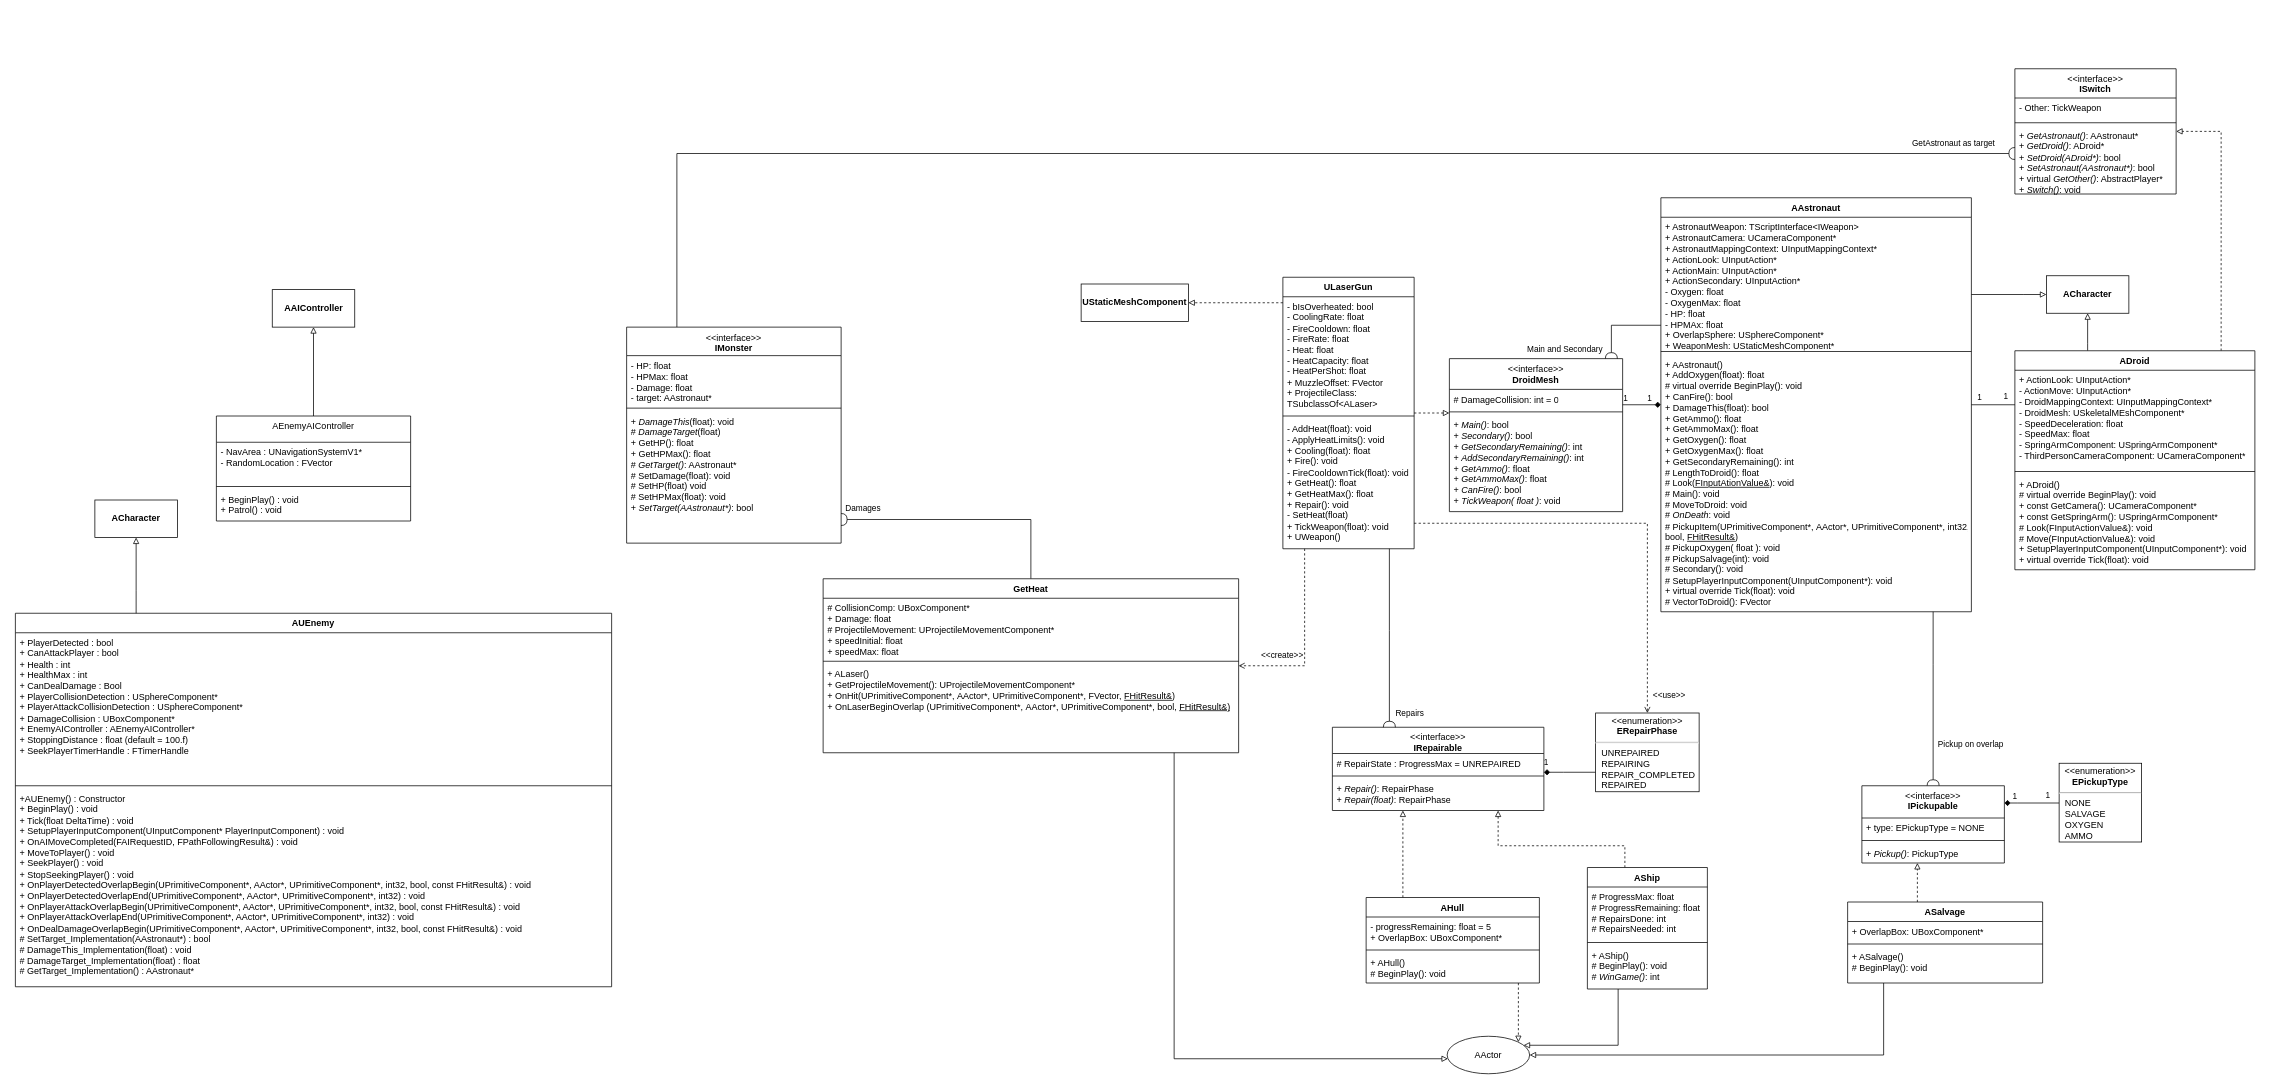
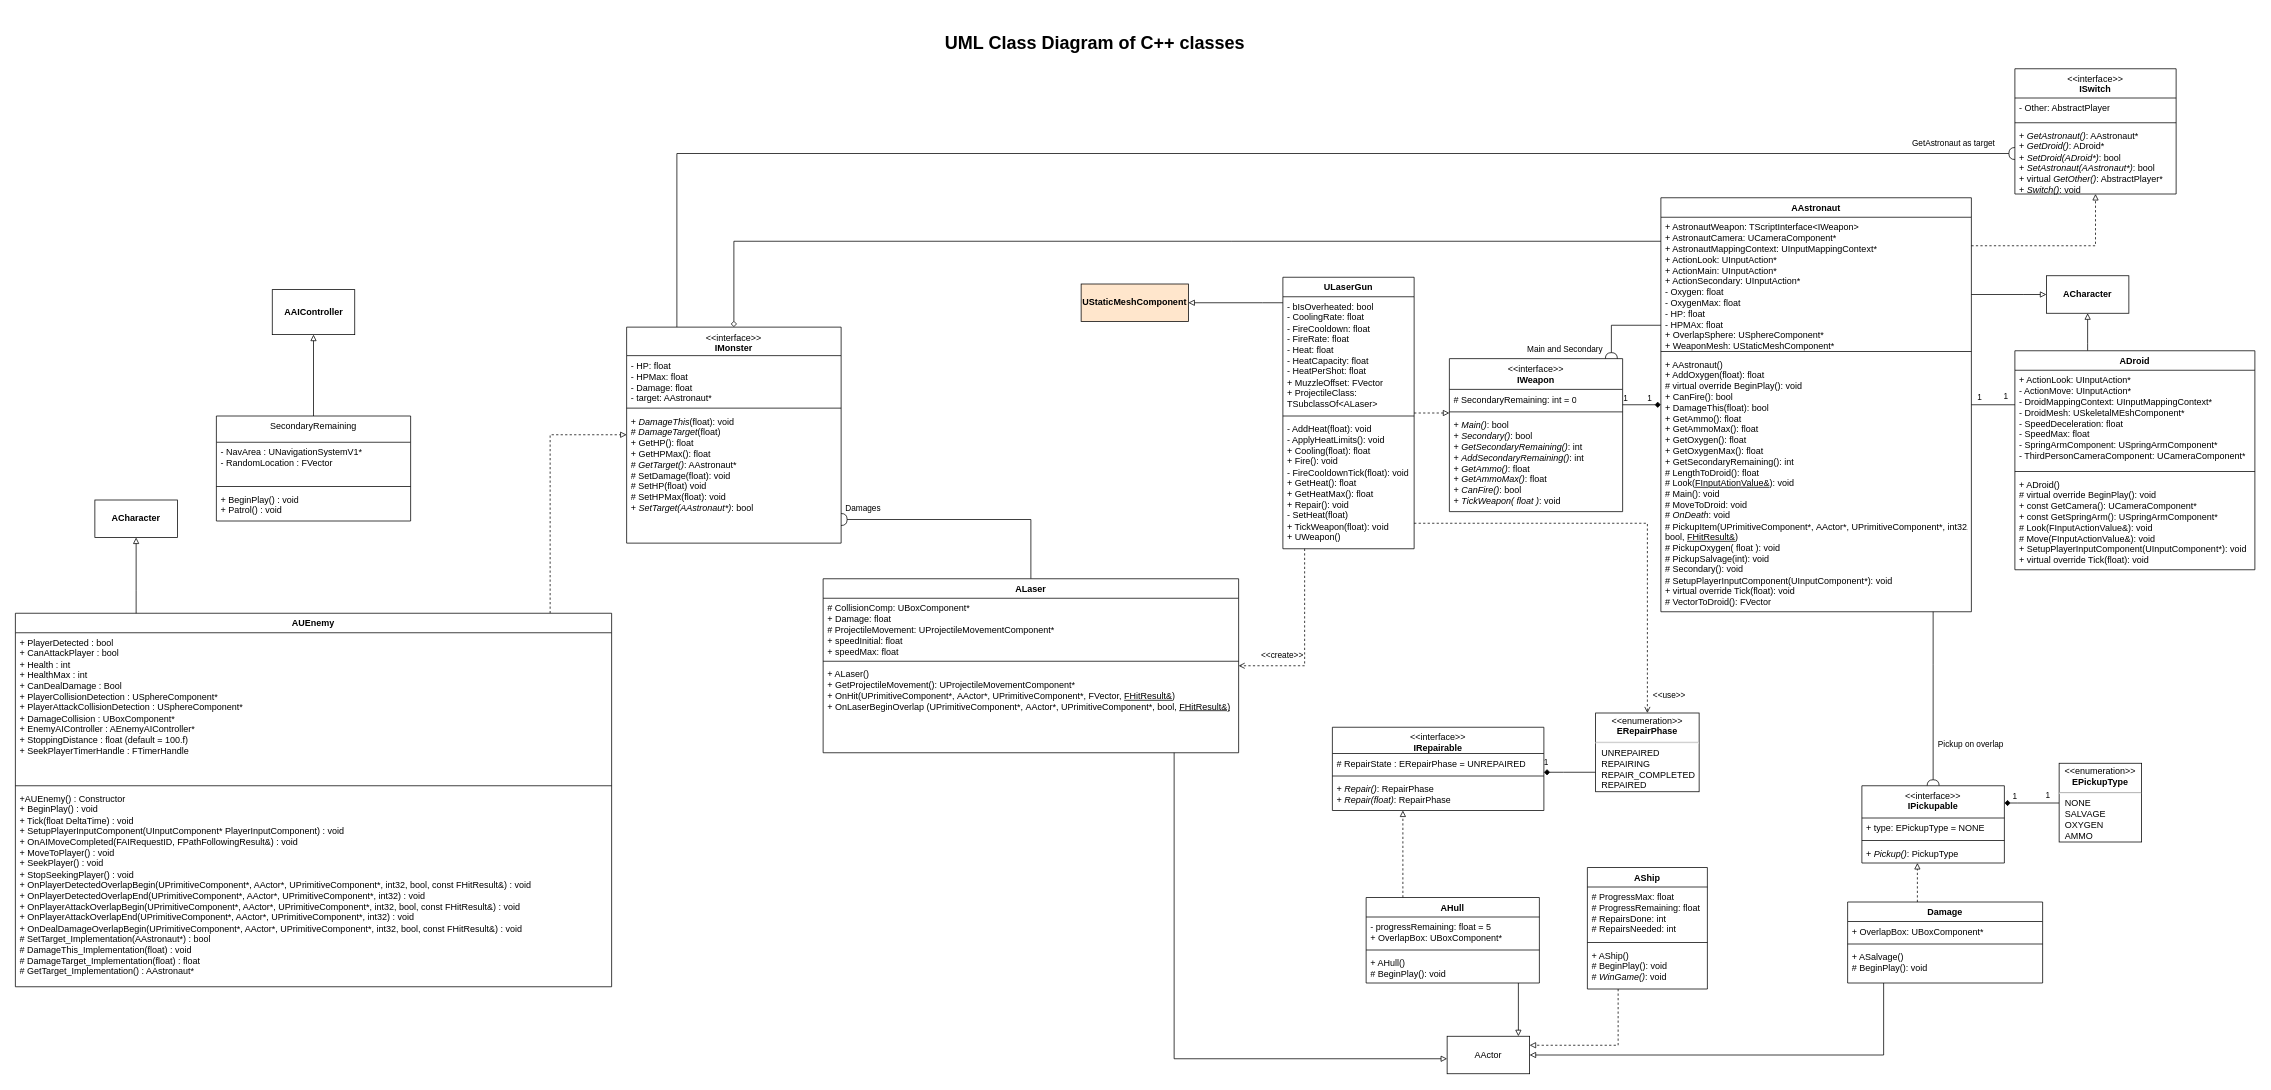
+ <mxCell id="108" value="&lt;h1&gt;UML Class Diagram of C++ classes&lt;/h1&gt;" style="text;html=1;align=center;verticalAlign=middle;resizable=0;points=[];autosize=1;strokeColor=none;fillColor=none;" vertex="1" parent="1"><mxGeometry x="1250" y="20" width="418" height="73" as="geometry" /></mxCell>
- <mxCell id="13" value="- Other: TickWeapon" style="text;strokeColor=none;fillColor=none;align=left;verticalAlign=top;spacingLeft=4;spacingRight=4;overflow=hidden;rotatable=0;points=[[0,0.5],[1,0.5]];portConstraint=eastwest;whiteSpace=wrap;html=1;" parent="12" vertex="1"><mxGeometry y="39" width="215" height="29" as="geometry" /></mxCell>
+ <mxCell id="13" value="- Other: AbstractPlayer" style="text;strokeColor=none;fillColor=none;align=left;verticalAlign=top;spacingLeft=4;spacingRight=4;overflow=hidden;rotatable=0;points=[[0,0.5],[1,0.5]];portConstraint=eastwest;whiteSpace=wrap;html=1;" parent="12" vertex="1"><mxGeometry y="39" width="215" height="29" as="geometry" /></mxCell>
- <mxCell id="16" style="edgeStyle=orthogonalEdgeStyle;rounded=0;orthogonalLoop=1;jettySize=auto;html=1;endArrow=block;endFill=0;dashed=1;" parent="1" source="18" target="12" edge="1"><mxGeometry relative="1" as="geometry"><Array as="points"><mxPoint x="2961" y="227" /><mxPoint x="2961" y="227" /></Array></mxGeometry></mxCell>
+ <mxCell id="22" style="edgeStyle=orthogonalEdgeStyle;rounded=0;orthogonalLoop=1;jettySize=auto;html=1;endArrow=none;endFill=0;startArrow=diamond;startFill=0;" parent="1" source="25" target="83" edge="1"><mxGeometry relative="1" as="geometry"><Array as="points"><mxPoint x="1642" y="321" /><mxPoint x="2396" y="321" /></Array></mxGeometry></mxCell>
+ <mxCell id="2" style="edgeStyle=orthogonalEdgeStyle;rounded=0;orthogonalLoop=1;jettySize=auto;html=1;endArrow=block;endFill=0;dashed=1;" parent="1" source="83" target="12" edge="1"><mxGeometry relative="1" as="geometry"><Array as="points"><mxPoint x="2605" y="327" /><mxPoint x="2605" y="327" /></Array></mxGeometry></mxCell>
- <mxCell id="107" value="&lt;b&gt;UStaticMeshComponent&lt;/b&gt;" style="html=1;whiteSpace=wrap;" vertex="1" parent="1"><mxGeometry x="1441" y="378" width="143" height="50" as="geometry" /></mxCell>
+ <mxCell id="107" value="&lt;b&gt;UStaticMeshComponent&lt;/b&gt;" style="html=1;whiteSpace=wrap;fillColor=#ffe6cc;" vertex="1" parent="1"><mxGeometry x="1441" y="378" width="143" height="50" as="geometry" /></mxCell>
- <mxCell id="106" style="edgeStyle=orthogonalEdgeStyle;rounded=0;orthogonalLoop=1;jettySize=auto;html=1;endArrow=block;endFill=0;dashed=1;" edge="1" parent="1" source="34" target="107"><mxGeometry relative="1" as="geometry"><Array as="points"><mxPoint x="1683" y="403" /><mxPoint x="1683" y="403" /></Array></mxGeometry></mxCell>
+ <mxCell id="106" style="edgeStyle=orthogonalEdgeStyle;rounded=0;orthogonalLoop=1;jettySize=auto;html=1;endArrow=block;endFill=0;" edge="1" parent="1" source="34" target="107"><mxGeometry relative="1" as="geometry"><Array as="points"><mxPoint x="1683" y="403" /><mxPoint x="1683" y="403" /></Array></mxGeometry></mxCell>
- <mxCell id="94" value="&lt;b&gt;AAIController&lt;/b&gt;" style="html=1;whiteSpace=wrap;" parent="1" vertex="1"><mxGeometry x="362.5" y="385.5" width="110" height="50" as="geometry" /></mxCell>
+ <mxCell id="94" value="&lt;b&gt;AAIController&lt;/b&gt;" style="html=1;whiteSpace=wrap;" parent="1" vertex="1"><mxGeometry x="362.5" y="385.5" width="110" height="60" as="geometry" /></mxCell>
- <mxCell id="47" value="&lt;span style=&quot;font-weight: normal;&quot;&gt;&amp;lt;&amp;lt;interface&amp;gt;&amp;gt;&lt;/span&gt;&lt;div&gt;DroidMesh&lt;/div&gt;" style="swimlane;fontStyle=1;align=center;verticalAlign=top;childLayout=stackLayout;horizontal=1;startSize=41;horizontalStack=0;resizeParent=1;resizeParentMax=0;resizeLast=0;collapsible=1;marginBottom=0;whiteSpace=wrap;html=1;" parent="1" vertex="1"><mxGeometry x="1932" y="477.5" width="231" height="204" as="geometry" /></mxCell>
+ <mxCell id="47" value="&lt;span style=&quot;font-weight: normal;&quot;&gt;&amp;lt;&amp;lt;interface&amp;gt;&amp;gt;&lt;/span&gt;&lt;div&gt;IWeapon&lt;/div&gt;" style="swimlane;fontStyle=1;align=center;verticalAlign=top;childLayout=stackLayout;horizontal=1;startSize=41;horizontalStack=0;resizeParent=1;resizeParentMax=0;resizeLast=0;collapsible=1;marginBottom=0;whiteSpace=wrap;html=1;" parent="1" vertex="1"><mxGeometry x="1932" y="477.5" width="231" height="204" as="geometry" /></mxCell>
- <mxCell id="48" value="# DamageCollision: int = 0" style="text;strokeColor=none;fillColor=none;align=left;verticalAlign=top;spacingLeft=4;spacingRight=4;overflow=hidden;rotatable=0;points=[[0,0.5],[1,0.5]];portConstraint=eastwest;whiteSpace=wrap;html=1;" parent="47" vertex="1"><mxGeometry y="41" width="231" height="26" as="geometry" /></mxCell>
+ <mxCell id="48" value="# SecondaryRemaining: int = 0" style="text;strokeColor=none;fillColor=none;align=left;verticalAlign=top;spacingLeft=4;spacingRight=4;overflow=hidden;rotatable=0;points=[[0,0.5],[1,0.5]];portConstraint=eastwest;whiteSpace=wrap;html=1;" parent="47" vertex="1"><mxGeometry y="41" width="231" height="26" as="geometry" /></mxCell>
- <mxCell id="95" value="&lt;span style=&quot;font-weight: 400;&quot;&gt;AEnemyAIController&lt;/span&gt;" style="swimlane;fontStyle=1;align=center;verticalAlign=top;childLayout=stackLayout;horizontal=1;startSize=35;horizontalStack=0;resizeParent=1;resizeParentMax=0;resizeLast=0;collapsible=1;marginBottom=0;whiteSpace=wrap;html=1;" parent="1" vertex="1"><mxGeometry x="288" y="554" width="259" height="140" as="geometry" /></mxCell>
+ <mxCell id="95" value="&lt;span style=&quot;font-weight: 400;&quot;&gt;SecondaryRemaining&lt;/span&gt;" style="swimlane;fontStyle=1;align=center;verticalAlign=top;childLayout=stackLayout;horizontal=1;startSize=35;horizontalStack=0;resizeParent=1;resizeParentMax=0;resizeLast=0;collapsible=1;marginBottom=0;whiteSpace=wrap;html=1;" parent="1" vertex="1"><mxGeometry x="288" y="554" width="259" height="140" as="geometry" /></mxCell>
+ <mxCell id="87" style="edgeStyle=orthogonalEdgeStyle;rounded=0;orthogonalLoop=1;jettySize=auto;html=1;endArrow=block;endFill=0;dashed=1;" edge="1" parent="1" source="88" target="25"><mxGeometry relative="1" as="geometry"><Array as="points"><mxPoint x="733" y="579" /></Array></mxGeometry></mxCell>
- <mxCell id="41" value="GetHeat" style="swimlane;fontStyle=1;align=center;verticalAlign=top;childLayout=stackLayout;horizontal=1;startSize=26;horizontalStack=0;resizeParent=1;resizeParentMax=0;resizeLast=0;collapsible=1;marginBottom=0;whiteSpace=wrap;html=1;" parent="1" vertex="1"><mxGeometry x="1097" y="771" width="554" height="232" as="geometry" /></mxCell>
+ <mxCell id="41" value="ALaser" style="swimlane;fontStyle=1;align=center;verticalAlign=top;childLayout=stackLayout;horizontal=1;startSize=26;horizontalStack=0;resizeParent=1;resizeParentMax=0;resizeLast=0;collapsible=1;marginBottom=0;whiteSpace=wrap;html=1;" parent="1" vertex="1"><mxGeometry x="1097" y="771" width="554" height="232" as="geometry" /></mxCell>
- <mxCell id="59" style="edgeStyle=orthogonalEdgeStyle;rounded=0;orthogonalLoop=1;jettySize=auto;html=1;endArrow=halfCircle;endFill=0;" parent="1" source="34" target="54" edge="1"><mxGeometry relative="1" as="geometry"><Array as="points"><mxPoint x="1852" y="840" /><mxPoint x="1852" y="840" /></Array></mxGeometry></mxCell>
- <mxCell id="60" value="Repairs" style="edgeLabel;html=1;align=center;verticalAlign=middle;resizable=0;points=[];" parent="59" vertex="1" connectable="0"><mxGeometry x="0.312" y="3" relative="1" as="geometry"><mxPoint x="23" y="63" as="offset" /></mxGeometry></mxCell>
- <mxCell id="55" value="# RepairState : ProgressMax = UNREPAIRED" style="text;strokeColor=none;fillColor=none;align=left;verticalAlign=top;spacingLeft=4;spacingRight=4;overflow=hidden;rotatable=0;points=[[0,0.5],[1,0.5]];portConstraint=eastwest;whiteSpace=wrap;html=1;" parent="54" vertex="1"><mxGeometry y="35" width="282" height="26" as="geometry" /></mxCell>
+ <mxCell id="55" value="# RepairState : ERepairPhase = UNREPAIRED" style="text;strokeColor=none;fillColor=none;align=left;verticalAlign=top;spacingLeft=4;spacingRight=4;overflow=hidden;rotatable=0;points=[[0,0.5],[1,0.5]];portConstraint=eastwest;whiteSpace=wrap;html=1;" parent="54" vertex="1"><mxGeometry y="35" width="282" height="26" as="geometry" /></mxCell>
- <mxCell id="100" style="edgeStyle=orthogonalEdgeStyle;rounded=0;orthogonalLoop=1;jettySize=auto;html=1;endArrow=block;endFill=0;dashed=1;" edge="1" parent="1" source="102" target="54"><mxGeometry relative="1" as="geometry"><Array as="points"><mxPoint x="2166" y="1127" /><mxPoint x="1997" y="1127" /></Array></mxGeometry></mxCell>
- <mxCell id="77" value="ASalvage" style="swimlane;fontStyle=1;align=center;verticalAlign=top;childLayout=stackLayout;horizontal=1;startSize=26;horizontalStack=0;resizeParent=1;resizeParentMax=0;resizeLast=0;collapsible=1;marginBottom=0;whiteSpace=wrap;html=1;" parent="1" vertex="1"><mxGeometry x="2463" y="1202" width="260" height="108" as="geometry" /></mxCell>
+ <mxCell id="77" value="Damage" style="swimlane;fontStyle=1;align=center;verticalAlign=top;childLayout=stackLayout;horizontal=1;startSize=26;horizontalStack=0;resizeParent=1;resizeParentMax=0;resizeLast=0;collapsible=1;marginBottom=0;whiteSpace=wrap;html=1;" parent="1" vertex="1"><mxGeometry x="2463" y="1202" width="260" height="108" as="geometry" /></mxCell>
- <mxCell id="105" value="+ AShip()&lt;div&gt;# BeginPlay(): void&lt;/div&gt;&lt;div&gt;# &lt;i&gt;WinGame()&lt;/i&gt;: int&lt;/div&gt;" style="text;strokeColor=none;fillColor=none;align=left;verticalAlign=top;spacingLeft=4;spacingRight=4;overflow=hidden;rotatable=0;points=[[0,0.5],[1,0.5]];portConstraint=eastwest;whiteSpace=wrap;html=1;" vertex="1" parent="102"><mxGeometry y="104" width="160" height="58" as="geometry" /></mxCell>
+ <mxCell id="105" value="+ AShip()&lt;div&gt;# BeginPlay(): void&lt;/div&gt;&lt;div&gt;# &lt;i&gt;WinGame()&lt;/i&gt;: void&lt;/div&gt;" style="text;strokeColor=none;fillColor=none;align=left;verticalAlign=top;spacingLeft=4;spacingRight=4;overflow=hidden;rotatable=0;points=[[0,0.5],[1,0.5]];portConstraint=eastwest;whiteSpace=wrap;html=1;" vertex="1" parent="102"><mxGeometry y="104" width="160" height="58" as="geometry" /></mxCell>
- <mxCell id="61" style="edgeStyle=orthogonalEdgeStyle;rounded=0;orthogonalLoop=1;jettySize=auto;html=1;endArrow=block;endFill=0;dashed=1;" parent="1" source="63" target="46" edge="1"><mxGeometry relative="1" as="geometry"><Array as="points"><mxPoint x="2024" y="1354" /><mxPoint x="2024" y="1354" /></Array></mxGeometry></mxCell>
+ <mxCell id="61" style="edgeStyle=orthogonalEdgeStyle;rounded=0;orthogonalLoop=1;jettySize=auto;html=1;endArrow=block;endFill=0;" parent="1" source="63" target="46" edge="1"><mxGeometry relative="1" as="geometry"><Array as="points"><mxPoint x="2024" y="1354" /><mxPoint x="2024" y="1354" /></Array></mxGeometry></mxCell>
- <mxCell id="101" style="edgeStyle=orthogonalEdgeStyle;rounded=0;orthogonalLoop=1;jettySize=auto;html=1;endArrow=block;endFill=0;" edge="1" parent="1" source="102" target="46"><mxGeometry relative="1" as="geometry"><Array as="points"><mxPoint x="2157" y="1393" /></Array></mxGeometry></mxCell>
+ <mxCell id="101" style="edgeStyle=orthogonalEdgeStyle;rounded=0;orthogonalLoop=1;jettySize=auto;html=1;endArrow=block;endFill=0;dashed=1;" edge="1" parent="1" source="102" target="46"><mxGeometry relative="1" as="geometry"><Array as="points"><mxPoint x="2157" y="1393" /></Array></mxGeometry></mxCell>
- <mxCell id="46" value="AActor" style="ellipse;html=1;whiteSpace=wrap;" parent="1" vertex="1"><mxGeometry x="1929" y="1381" width="110" height="50" as="geometry" /></mxCell>
+ <mxCell id="46" value="AActor" style="html=1;whiteSpace=wrap;" parent="1" vertex="1"><mxGeometry x="1929" y="1381" width="110" height="50" as="geometry" /></mxCell>
